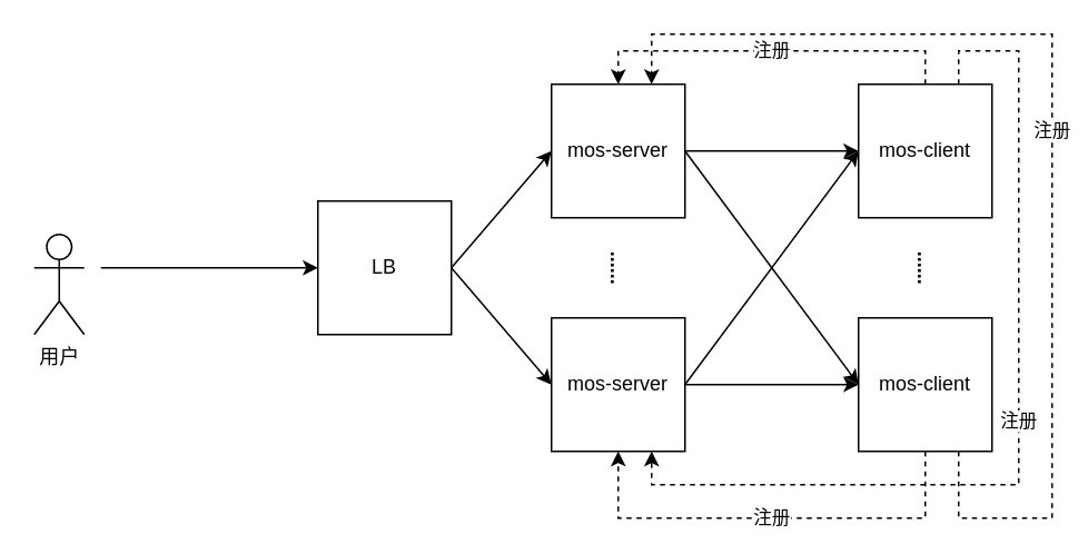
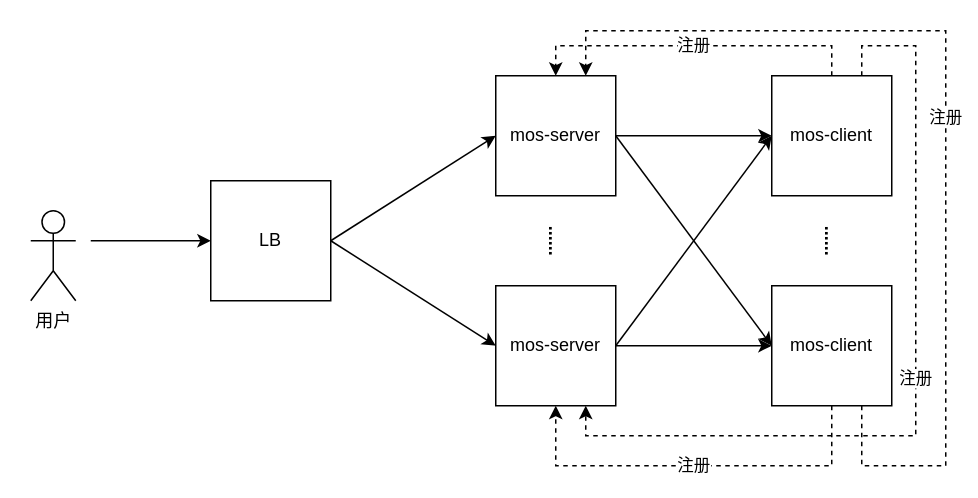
- <mxCell id="16" value="LB" style="whiteSpace=wrap;html=1;aspect=fixed;" vertex="1" parent="1"><mxGeometry x="190" y="120" width="80" height="80" as="geometry" /></mxCell>
+ <mxCell id="16" value="LB" style="whiteSpace=wrap;html=1;aspect=fixed;" vertex="1" parent="1"><mxGeometry x="140" y="120" width="80" height="80" as="geometry" /></mxCell>
